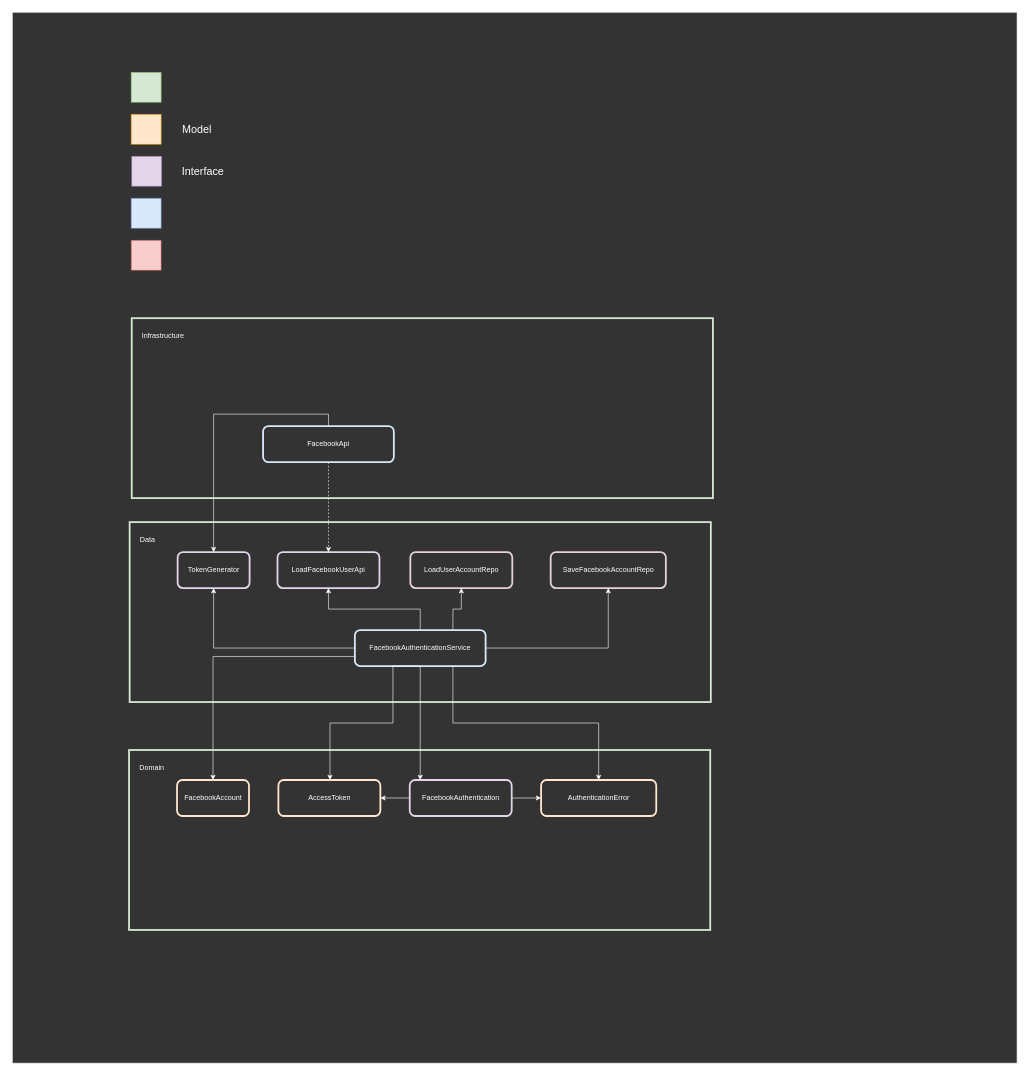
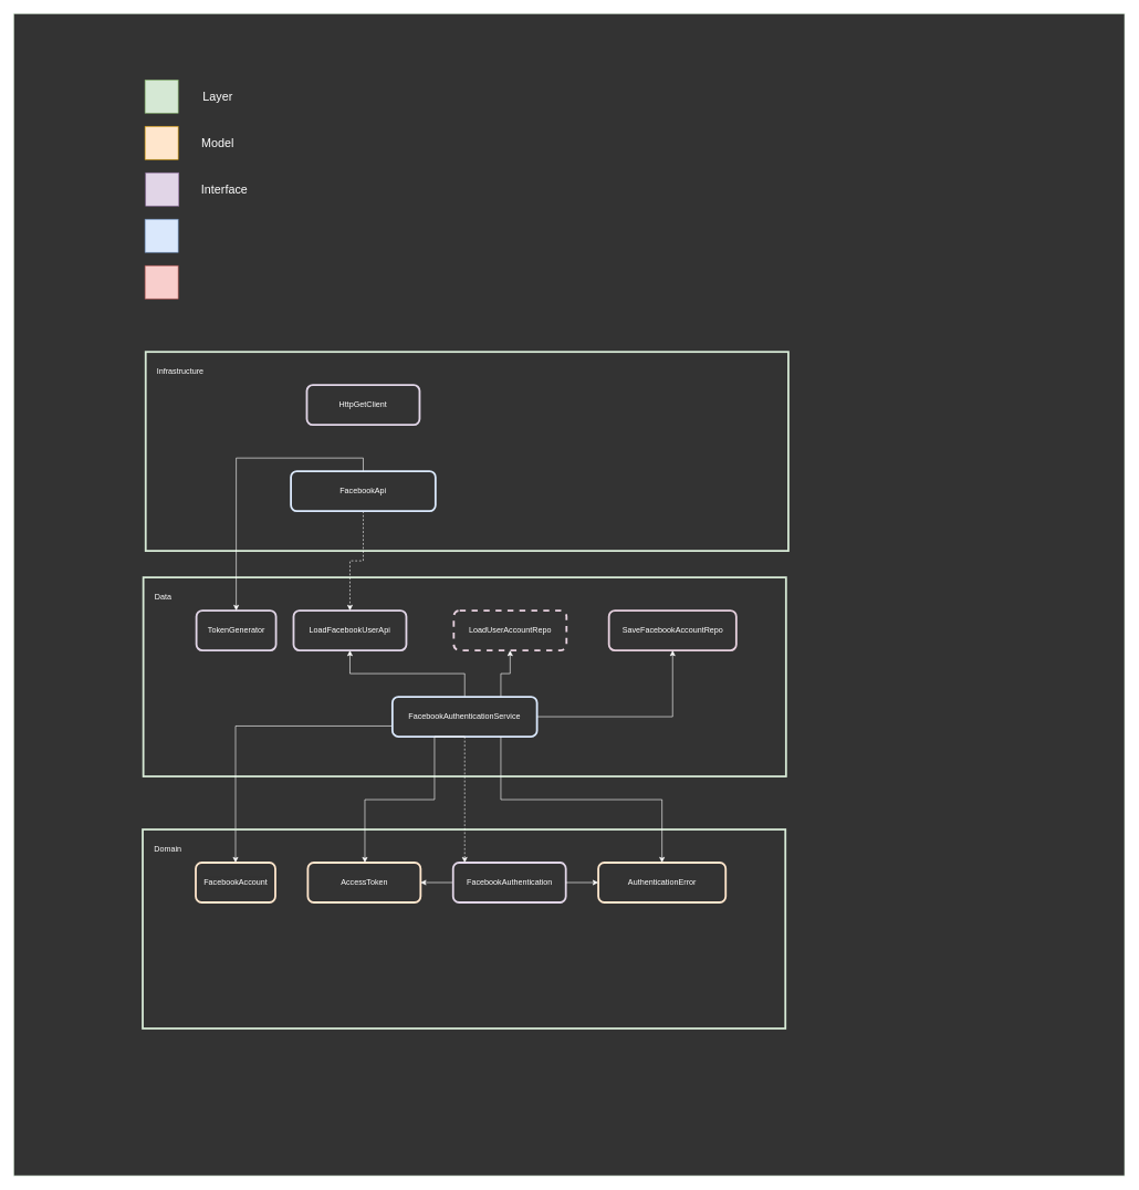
+ <mxCell id="5" value="&lt;font style=&quot;font-size: 18px&quot;&gt;Layer&lt;/font&gt;" style="text;html=1;strokeColor=none;fillColor=none;align=center;verticalAlign=middle;whiteSpace=wrap;rounded=0;fontColor=#FFFFFF;" parent="3" vertex="1"><mxGeometry x="80" y="5" width="60" height="40" as="geometry" /></mxCell>
+ <mxCell id="38" value="HttpGetClient" style="rounded=1;whiteSpace=wrap;html=1;align=center;labelBorderColor=none;strokeColor=#E1D5E7;fillColor=#333333;fontColor=#FFFFFF;strokeWidth=3;" parent="1" vertex="1"><mxGeometry x="462" y="580" width="170" height="60" as="geometry" /></mxCell>
- <mxCell id="18" value="LoadFacebookUserApi" style="rounded=1;whiteSpace=wrap;html=1;align=center;labelBorderColor=none;strokeColor=#E1D5E7;fillColor=#333333;fontColor=#FFFFFF;strokeWidth=3;" parent="1" vertex="1"><mxGeometry x="462" y="920" width="170" height="60" as="geometry" /></mxCell>
+ <mxCell id="18" value="LoadFacebookUserApi" style="rounded=1;whiteSpace=wrap;html=1;align=center;labelBorderColor=none;strokeColor=#E1D5E7;fillColor=#333333;fontColor=#FFFFFF;strokeWidth=3;" parent="1" vertex="1"><mxGeometry x="442" y="920" width="170" height="60" as="geometry" /></mxCell>
- <mxCell id="19" value="LoadUserAccountRepo" style="rounded=1;whiteSpace=wrap;html=1;align=center;labelBorderColor=none;strokeColor=#E6D0DE;fillColor=#333333;fontColor=#FFFFFF;strokeWidth=3;" parent="1" vertex="1"><mxGeometry x="683.5" y="920" width="170" height="60" as="geometry" /></mxCell>
+ <mxCell id="19" value="LoadUserAccountRepo" style="rounded=1;whiteSpace=wrap;html=1;align=center;labelBorderColor=none;strokeColor=#E6D0DE;fillColor=#333333;fontColor=#FFFFFF;strokeWidth=3;dashed=1;" parent="1" vertex="1"><mxGeometry x="683.5" y="920" width="170" height="60" as="geometry" /></mxCell>
- <mxCell id="22" style="edgeStyle=orthogonalEdgeStyle;rounded=0;orthogonalLoop=1;jettySize=auto;html=1;exitX=0;exitY=0.5;exitDx=0;exitDy=0;entryX=0.5;entryY=1;entryDx=0;entryDy=0;strokeColor=#FFFFFF;" parent="1" source="26" target="17" edge="1"><mxGeometry relative="1" as="geometry" /></mxCell>
- <mxCell id="33" style="edgeStyle=orthogonalEdgeStyle;rounded=0;orthogonalLoop=1;jettySize=auto;html=1;strokeColor=#FFFFFF;fontColor=#FFFFFF;dashed=0;" parent="1" source="26" target="32" edge="1"><mxGeometry relative="1" as="geometry"><Array as="points"><mxPoint x="700.5" y="1260" /><mxPoint x="700.5" y="1260" /></Array></mxGeometry></mxCell>
+ <mxCell id="33" style="edgeStyle=orthogonalEdgeStyle;rounded=0;orthogonalLoop=1;jettySize=auto;html=1;strokeColor=#FFFFFF;fontColor=#FFFFFF;dashed=1;" parent="1" source="26" target="32" edge="1"><mxGeometry relative="1" as="geometry"><Array as="points"><mxPoint x="700.5" y="1260" /><mxPoint x="700.5" y="1260" /></Array></mxGeometry></mxCell>
